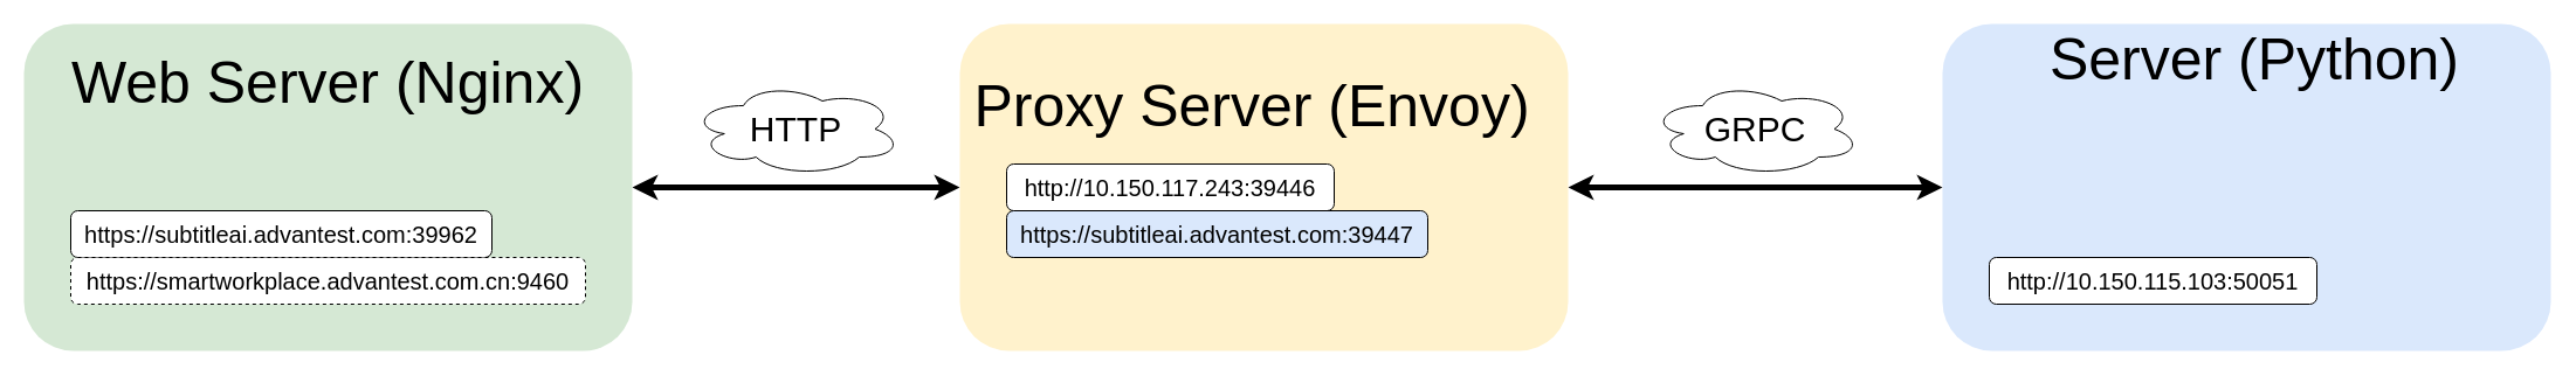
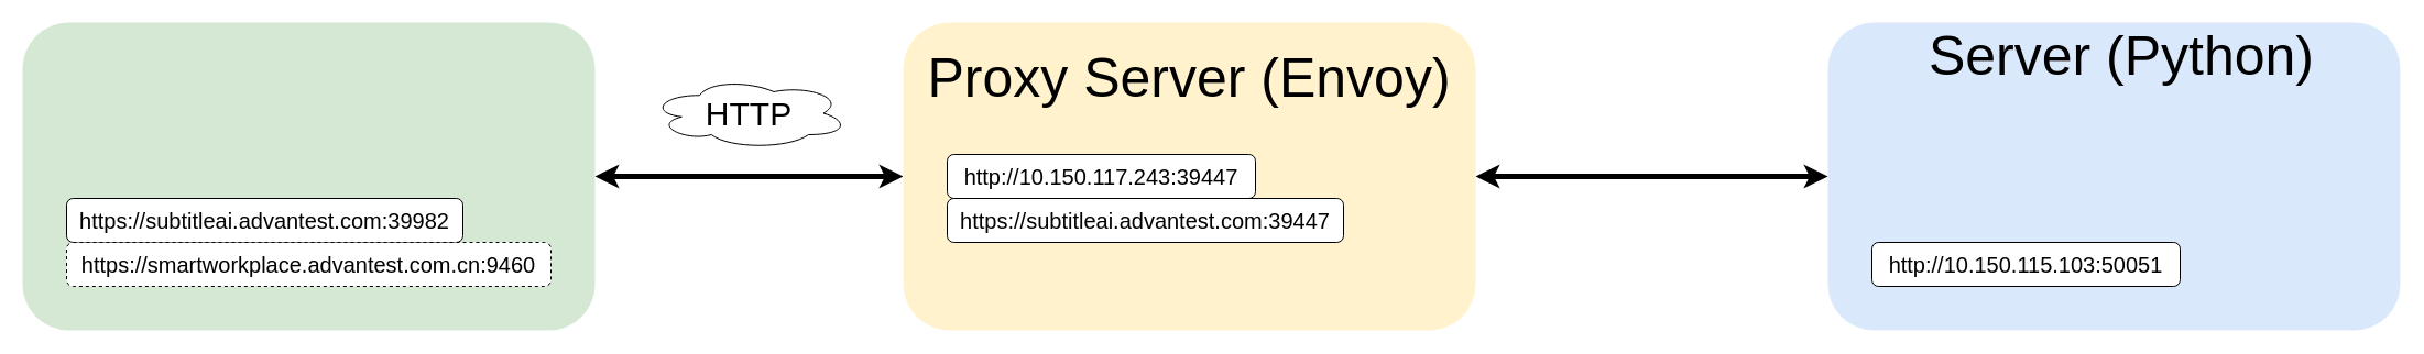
- <mxCell id="9" value="&lt;font style=&quot;font-size: 50px;&quot;&gt;Web Server (Nginx)&lt;/font&gt;" style="text;html=1;strokeColor=none;fillColor=none;align=center;verticalAlign=middle;whiteSpace=wrap;rounded=0;" vertex="1" parent="1"><mxGeometry x="45" y="50" width="470" height="40" as="geometry" /></mxCell>
- <mxCell id="12" value="&lt;font style=&quot;font-size: 50px;&quot;&gt;Proxy Server (Envoy)&lt;/font&gt;" style="text;html=1;strokeColor=none;fillColor=none;align=center;verticalAlign=middle;whiteSpace=wrap;rounded=0;" vertex="1" parent="1"><mxGeometry x="825" y="70" width="490" height="40" as="geometry" /></mxCell>
+ <mxCell id="12" value="&lt;font style=&quot;font-size: 50px;&quot;&gt;Proxy Server (Envoy)&lt;/font&gt;" style="text;html=1;strokeColor=none;fillColor=none;align=center;verticalAlign=middle;whiteSpace=wrap;rounded=0;" vertex="1" parent="1"><mxGeometry x="835" y="50" width="490" height="40" as="geometry" /></mxCell>
- <mxCell id="15" value="&lt;font style=&quot;font-size: 30px;&quot;&gt;HTTP&lt;/font&gt;" style="ellipse;shape=cloud;whiteSpace=wrap;html=1;" vertex="1" parent="1"><mxGeometry x="590" y="70" width="180" height="80" as="geometry" /></mxCell>
+ <mxCell id="15" value="&lt;font style=&quot;font-size: 30px;&quot;&gt;HTTP&lt;/font&gt;" style="ellipse;shape=cloud;whiteSpace=wrap;html=1;" vertex="1" parent="1"><mxGeometry x="590" y="70" width="180" height="65" as="geometry" /></mxCell>
- <mxCell id="16" value="&lt;font style=&quot;font-size: 30px;&quot;&gt;GRPC&lt;/font&gt;" style="ellipse;shape=cloud;whiteSpace=wrap;html=1;" vertex="1" parent="1"><mxGeometry x="1410" y="70" width="180" height="80" as="geometry" /></mxCell>
- <mxCell id="10" value="&lt;font style=&quot;font-size: 20px;&quot;&gt;http://10.150.117.243:39446&lt;/font&gt;" style="rounded=1;whiteSpace=wrap;html=1;" vertex="1" parent="1"><mxGeometry x="860" y="140" width="280" height="40" as="geometry" /></mxCell>
+ <mxCell id="10" value="&lt;font style=&quot;font-size: 20px;&quot;&gt;http://10.150.117.243:39447&lt;/font&gt;" style="rounded=1;whiteSpace=wrap;html=1;" vertex="1" parent="1"><mxGeometry x="860" y="140" width="280" height="40" as="geometry" /></mxCell>
- <mxCell id="5" value="&lt;font style=&quot;font-size: 20px;&quot;&gt;https://subtitleai.advantest.com:39962&lt;/font&gt;" style="rounded=1;whiteSpace=wrap;html=1;" vertex="1" parent="1"><mxGeometry x="60" y="180" width="360" height="40" as="geometry" /></mxCell>
+ <mxCell id="5" value="&lt;font style=&quot;font-size: 20px;&quot;&gt;https://subtitleai.advantest.com:39982&lt;/font&gt;" style="rounded=1;whiteSpace=wrap;html=1;" vertex="1" parent="1"><mxGeometry x="60" y="180" width="360" height="40" as="geometry" /></mxCell>
- <mxCell id="11" value="&lt;font style=&quot;font-size: 20px;&quot;&gt;https://subtitleai.advantest.com:39447&lt;/font&gt;" style="rounded=1;whiteSpace=wrap;html=1;fillColor=#dae8fc;" vertex="1" parent="1"><mxGeometry x="860" y="180" width="360" height="40" as="geometry" /></mxCell>
+ <mxCell id="11" value="&lt;font style=&quot;font-size: 20px;&quot;&gt;https://subtitleai.advantest.com:39447&lt;/font&gt;" style="rounded=1;whiteSpace=wrap;html=1;" vertex="1" parent="1"><mxGeometry x="860" y="180" width="360" height="40" as="geometry" /></mxCell>
